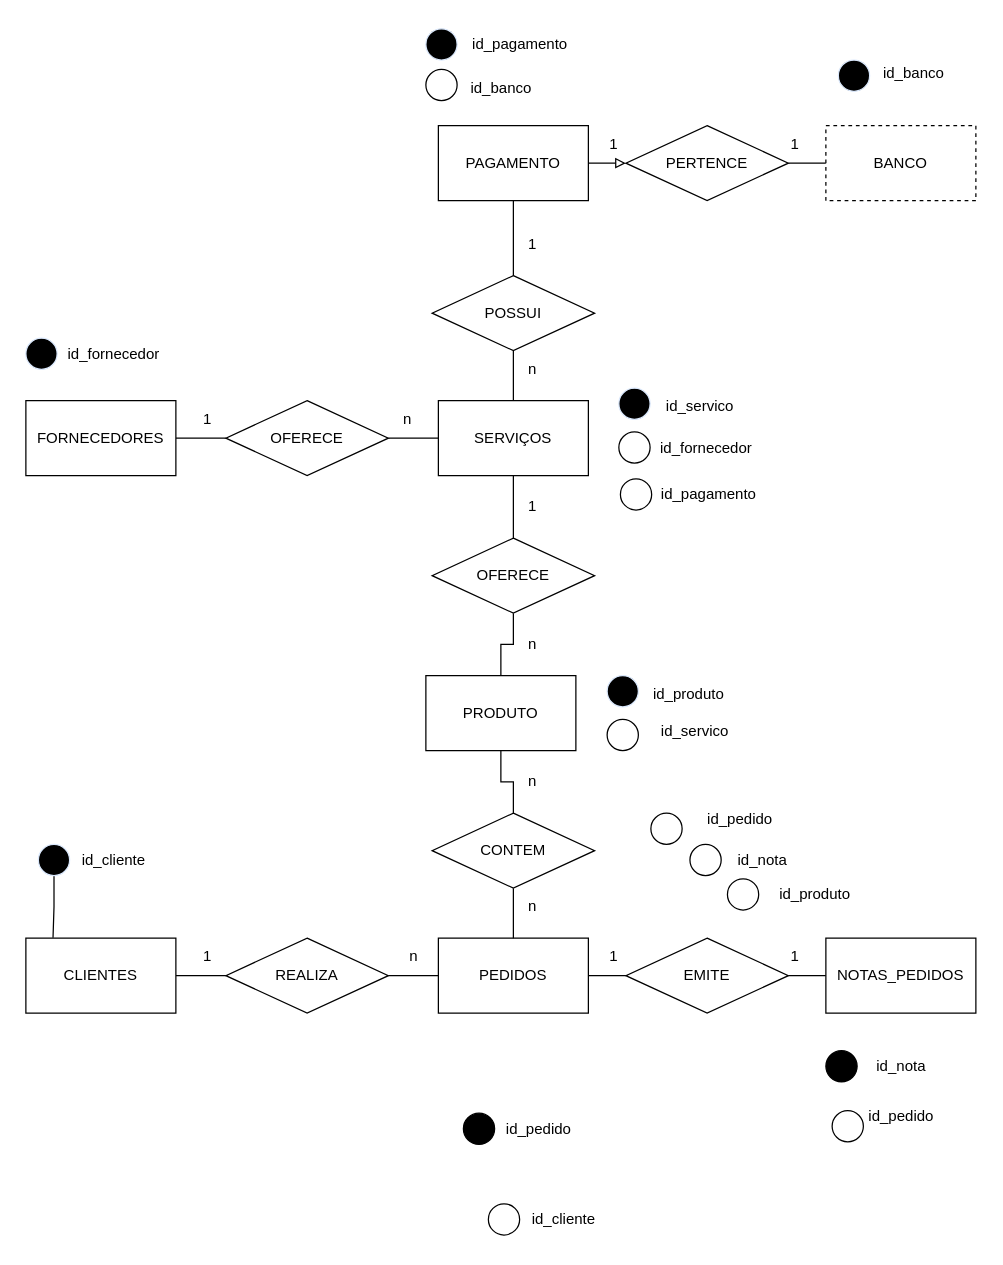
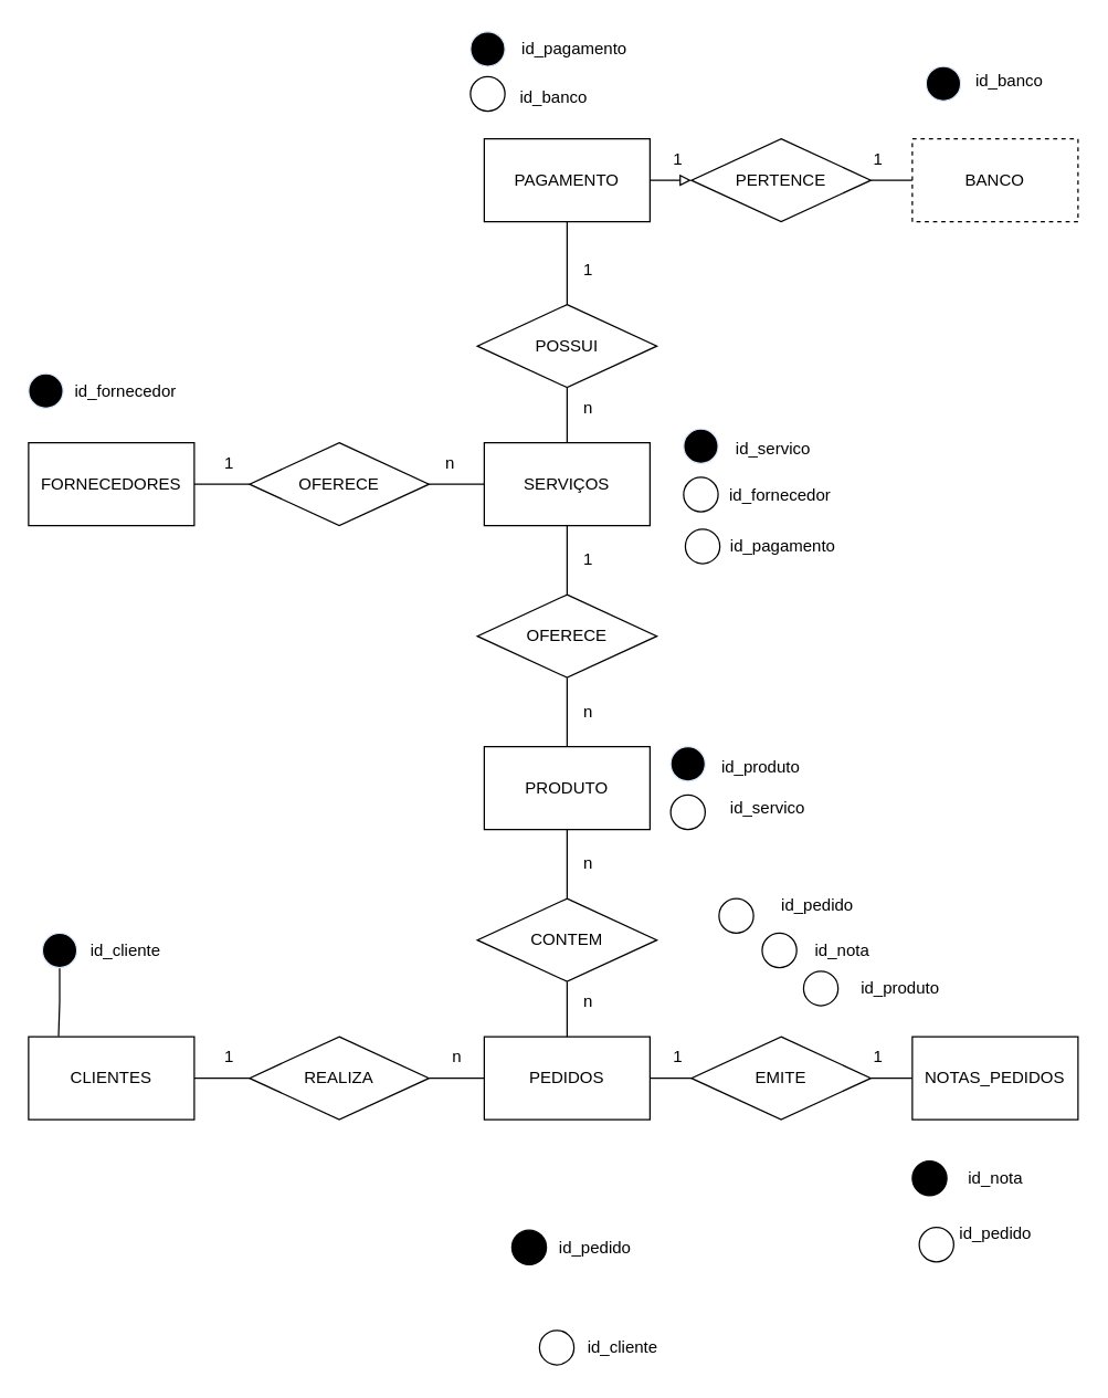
- <mxCell id="11" value="PRODUTO" style="rounded=0;whiteSpace=wrap;html=1;" parent="1" vertex="1"><mxGeometry x="340" y="540" width="120" height="60" as="geometry" /></mxCell>
+ <mxCell id="11" value="PRODUTO" style="rounded=0;whiteSpace=wrap;html=1;" parent="1" vertex="1"><mxGeometry x="350" y="540" width="120" height="60" as="geometry" /></mxCell>
